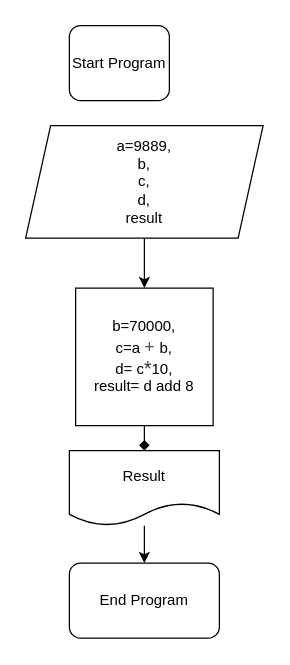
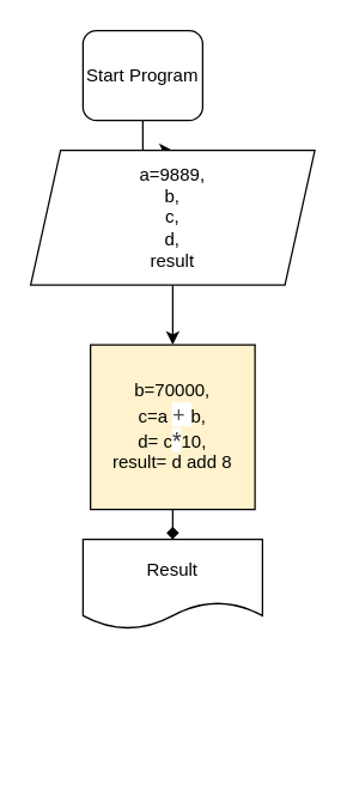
+ <mxCell id="2" value="" style="edgeStyle=orthogonalEdgeStyle;rounded=0;orthogonalLoop=1;jettySize=auto;html=1;" edge="1" parent="1" source="3" target="5"><mxGeometry relative="1" as="geometry" /></mxCell>
- <mxCell id="7" value="b=70000,&lt;br&gt;c=a&amp;nbsp;&lt;span style=&quot;color: rgb(77 , 81 , 86) ; font-family: &amp;#34;arial&amp;#34; , sans-serif ; font-size: 14px ; text-align: left ; background-color: rgb(255 , 255 , 255)&quot;&gt;+&amp;nbsp;&lt;/span&gt;b,&lt;br&gt;d= c&lt;span style=&quot;color: rgb(60 , 64 , 67) ; font-family: &amp;#34;roboto&amp;#34; , &amp;#34;helvetica neue&amp;#34; , &amp;#34;helvetica&amp;#34; , sans-serif ; font-size: 14px ; text-align: left ; background-color: rgb(255 , 255 , 255)&quot;&gt;*&lt;/span&gt;&lt;span&gt;10,&lt;/span&gt;&lt;br&gt;result= d add 8" style="whiteSpace=wrap;html=1;aspect=fixed;" vertex="1" parent="1"><mxGeometry x="60" y="230" width="110" height="110" as="geometry" /></mxCell>
+ <mxCell id="7" value="b=70000,&lt;br&gt;c=a&amp;nbsp;&lt;span style=&quot;color: rgb(77 , 81 , 86) ; font-family: &amp;#34;arial&amp;#34; , sans-serif ; font-size: 14px ; text-align: left ; background-color: rgb(255 , 255 , 255)&quot;&gt;+&amp;nbsp;&lt;/span&gt;b,&lt;br&gt;d= c&lt;span style=&quot;color: rgb(60 , 64 , 67) ; font-family: &amp;#34;roboto&amp;#34; , &amp;#34;helvetica neue&amp;#34; , &amp;#34;helvetica&amp;#34; , sans-serif ; font-size: 14px ; text-align: left ; background-color: rgb(255 , 255 , 255)&quot;&gt;*&lt;/span&gt;&lt;span&gt;10,&lt;/span&gt;&lt;br&gt;result= d add 8" style="whiteSpace=wrap;html=1;aspect=fixed;fillColor=#fff2cc;" vertex="1" parent="1"><mxGeometry x="60" y="230" width="110" height="110" as="geometry" /></mxCell>
- <mxCell id="8" value="" style="edgeStyle=orthogonalEdgeStyle;rounded=0;orthogonalLoop=1;jettySize=auto;html=1;" edge="1" parent="1" source="9" target="10"><mxGeometry relative="1" as="geometry" /></mxCell>
- <mxCell id="10" value="End Program" style="rounded=1;whiteSpace=wrap;html=1;" vertex="1" parent="1"><mxGeometry x="55" y="450" width="120" height="60" as="geometry" /></mxCell>
